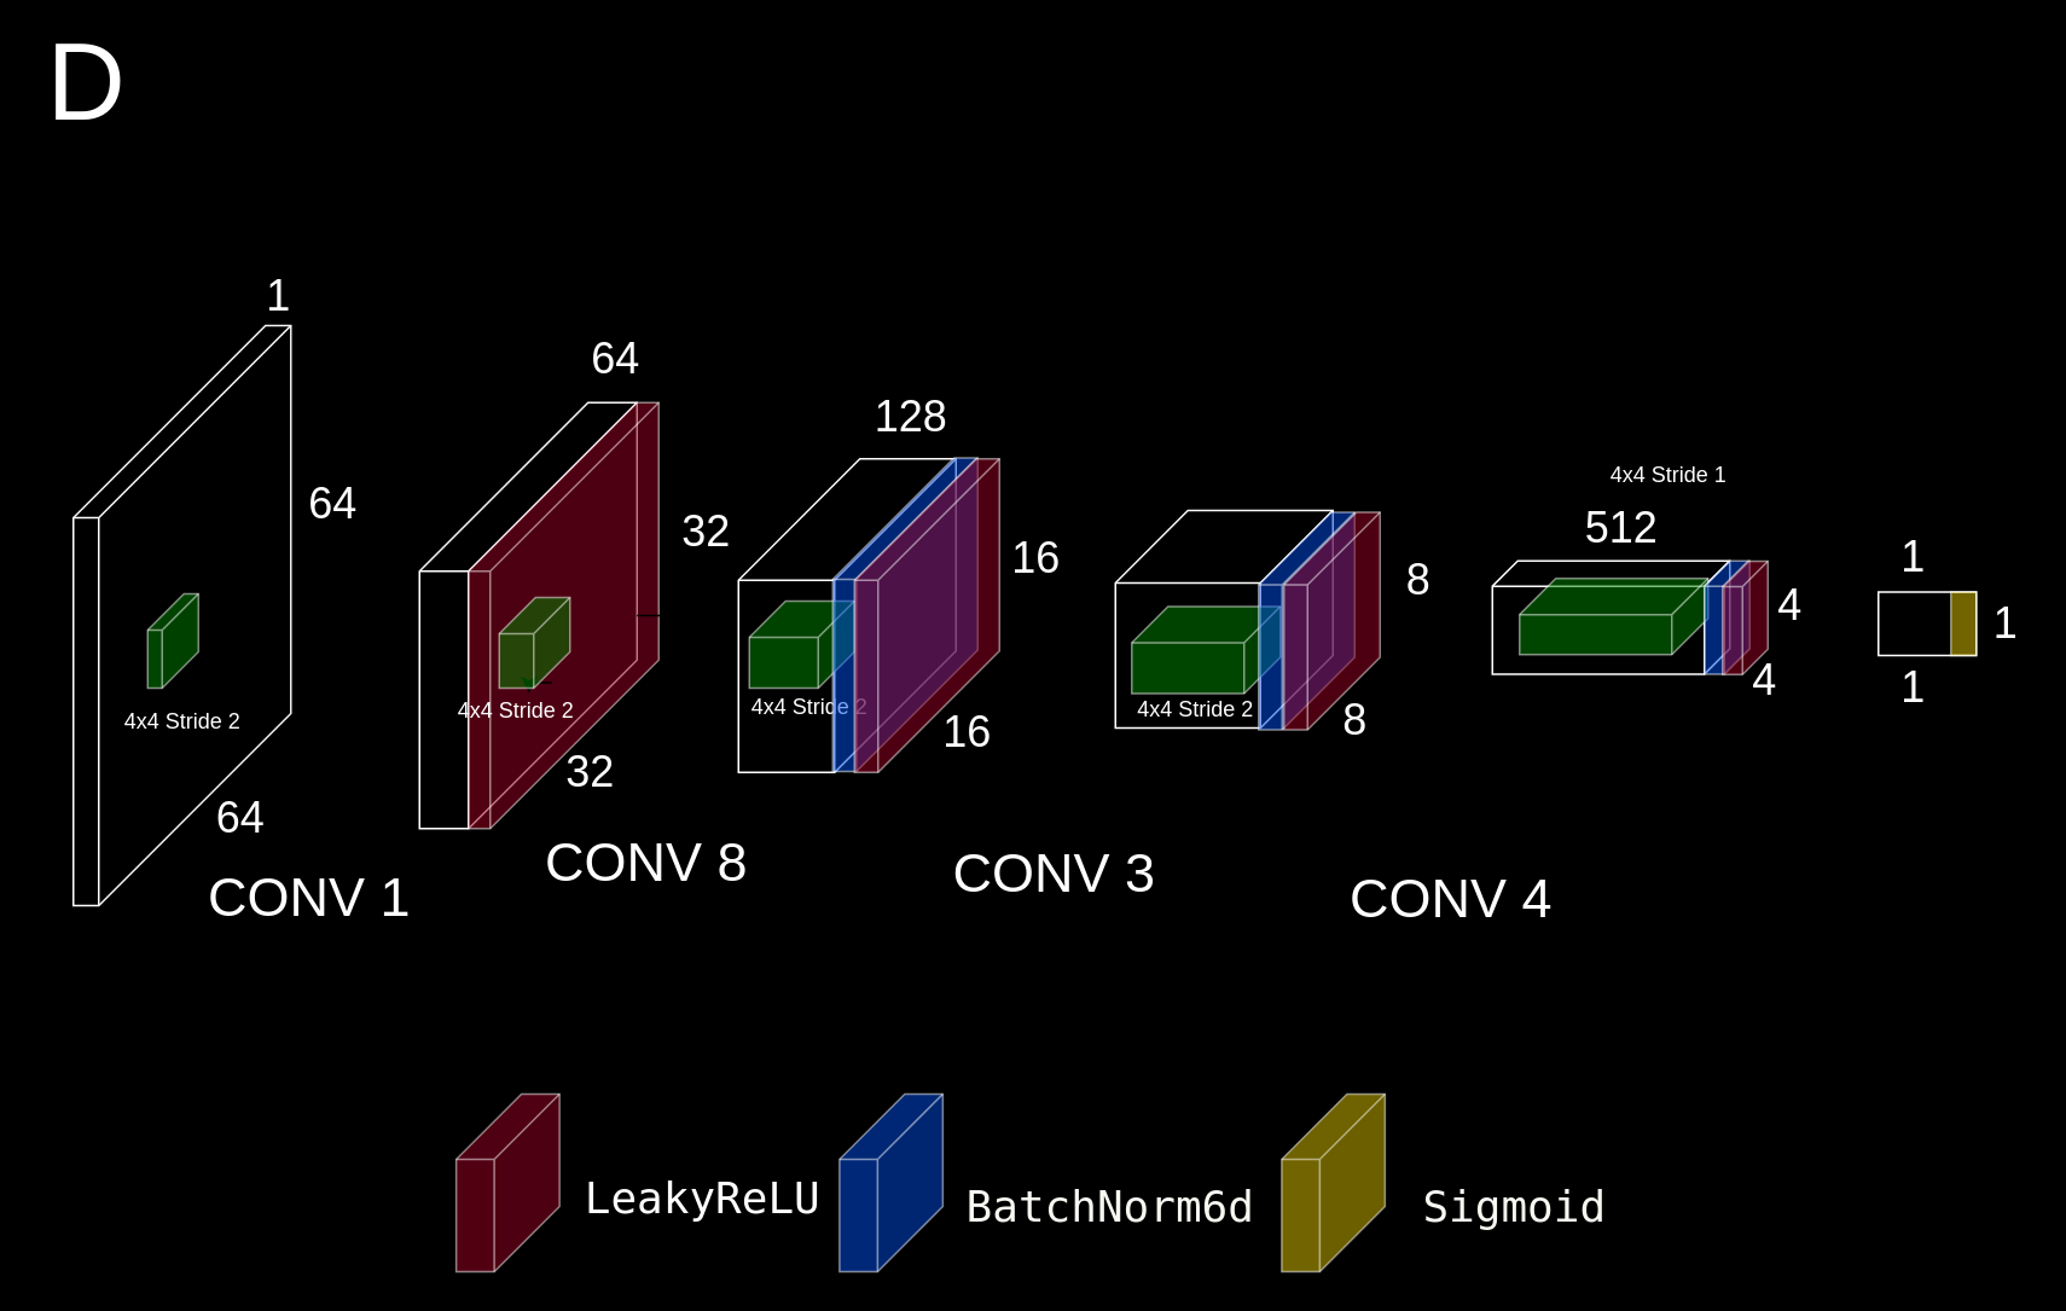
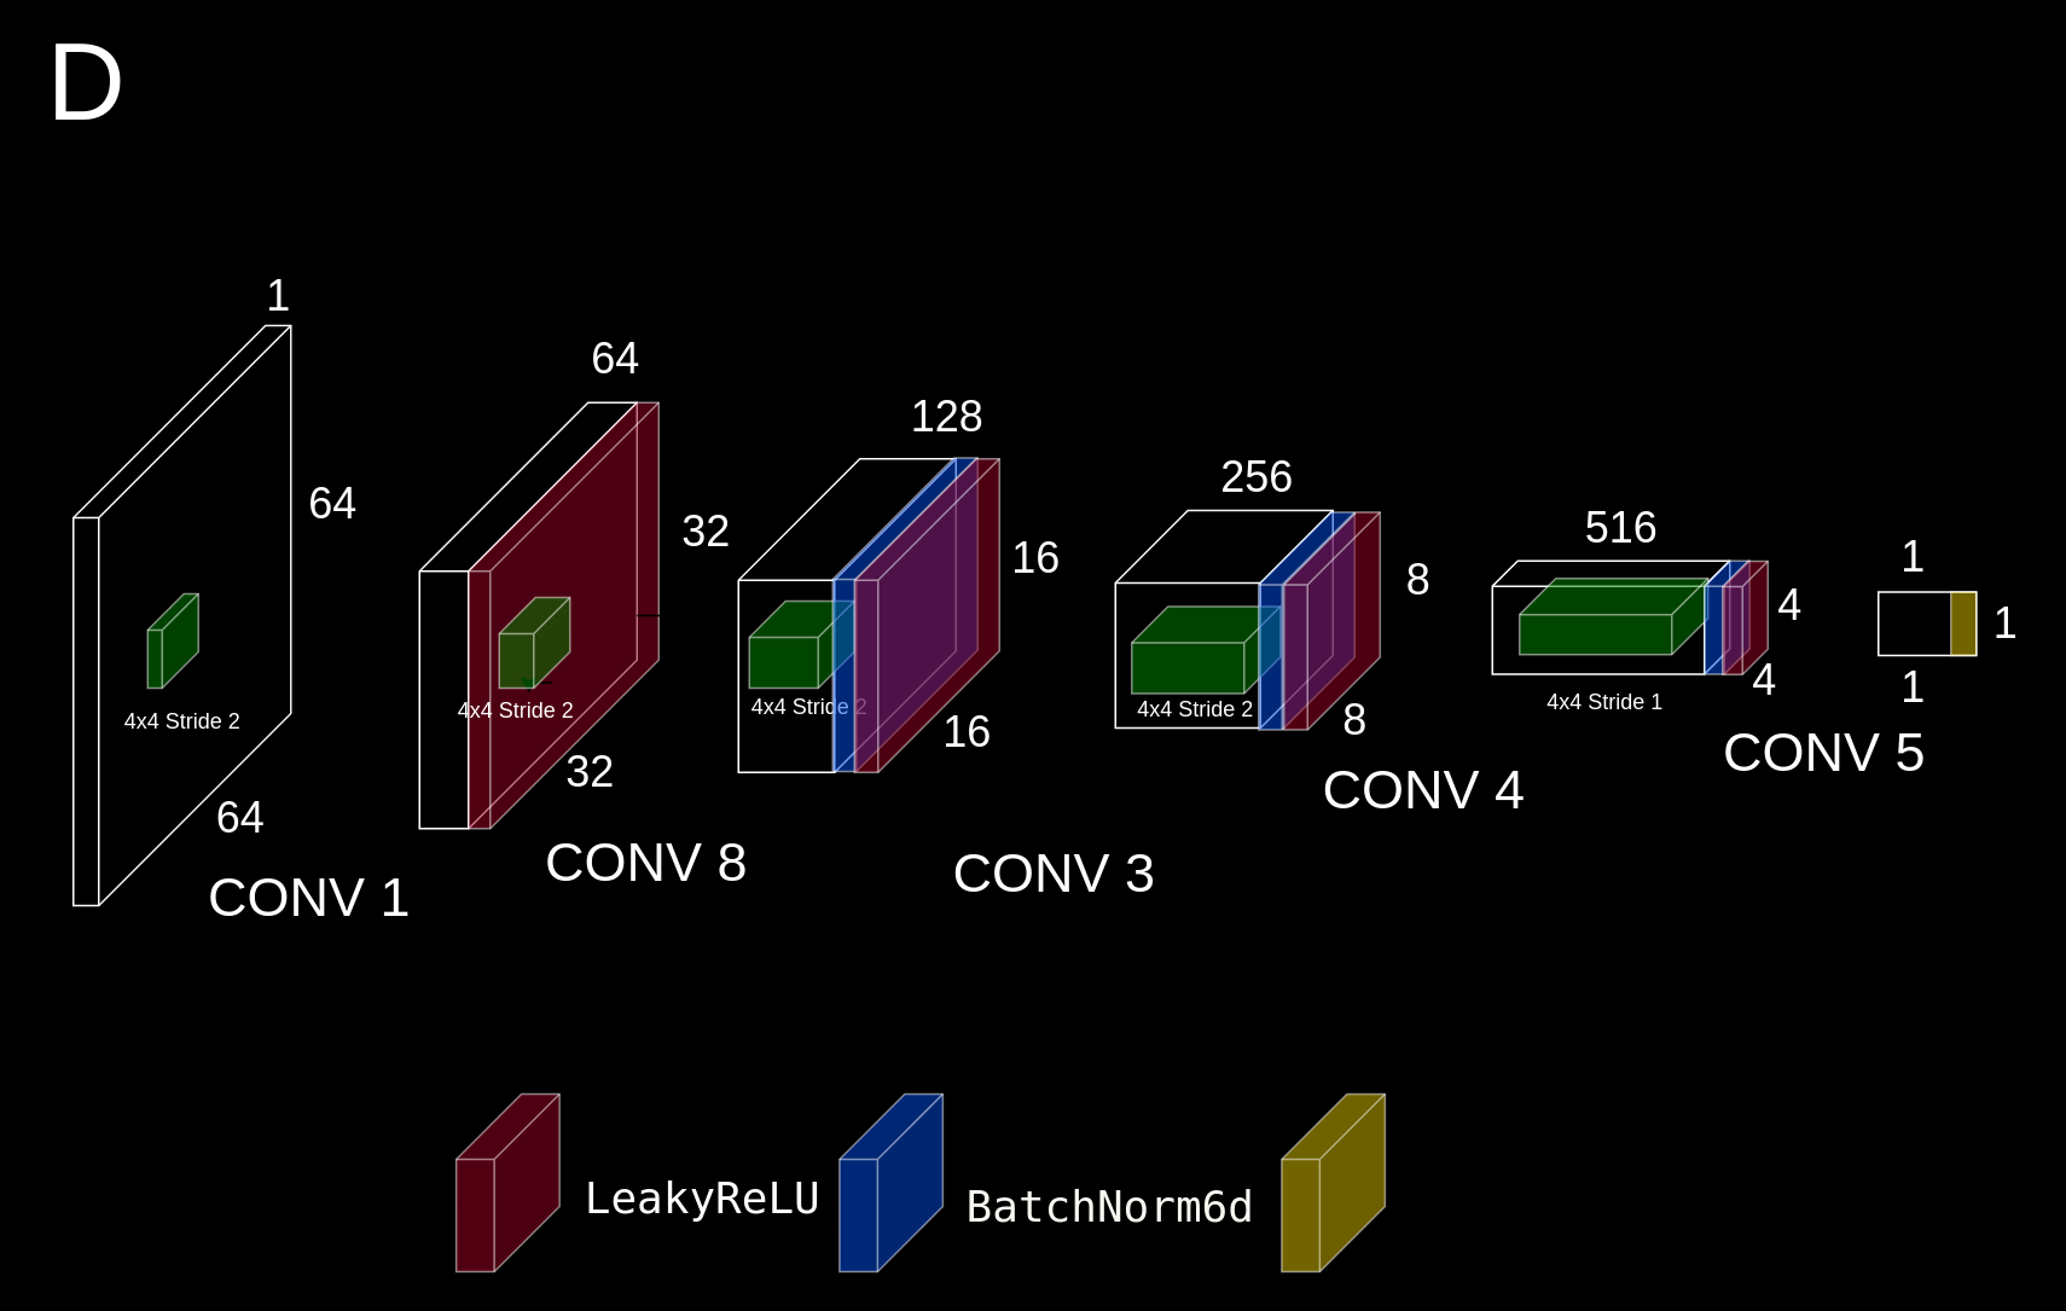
- <mxCell id="19" value="&lt;span style=&quot;color: rgb(255 , 255 , 255) ; font-size: 24px&quot;&gt;128&lt;/span&gt;" style="text;html=1;align=center;verticalAlign=middle;resizable=0;points=[];autosize=1;" parent="1" vertex="1"><mxGeometry x="477" y="219" width="50" height="22" as="geometry" /></mxCell>
+ <mxCell id="19" value="&lt;span style=&quot;color: rgb(255 , 255 , 255) ; font-size: 24px&quot;&gt;128&lt;/span&gt;" style="text;html=1;align=center;verticalAlign=middle;resizable=0;points=[];autosize=1;" parent="1" vertex="1"><mxGeometry x="497" y="219" width="50" height="22" as="geometry" /></mxCell>
- <mxCell id="40" value="4x4 Stride 1" style="text;html=1;strokeColor=none;fillColor=none;align=center;verticalAlign=middle;whiteSpace=wrap;rounded=0;comic=0;fontColor=#FFFFFF;" parent="1" vertex="1"><mxGeometry x="881" y="252" width="79" height="20" as="geometry" /></mxCell>
+ <mxCell id="40" value="4x4 Stride 1" style="text;html=1;strokeColor=none;fillColor=none;align=center;verticalAlign=middle;whiteSpace=wrap;rounded=0;comic=0;fontColor=#FFFFFF;" parent="1" vertex="1"><mxGeometry x="846" y="377" width="79" height="20" as="geometry" /></mxCell>
+ <mxCell id="22" value="&lt;span style=&quot;color: rgb(255 , 255 , 255) ; font-size: 24px&quot;&gt;256&lt;/span&gt;" style="text;html=1;align=center;verticalAlign=middle;resizable=0;points=[];autosize=1;" parent="1" vertex="1"><mxGeometry x="668" y="252" width="50" height="22" as="geometry" /></mxCell>
- <mxCell id="23" value="&lt;span style=&quot;color: rgb(255 , 255 , 255) ; font-size: 24px&quot;&gt;512&lt;/span&gt;" style="text;html=1;align=center;verticalAlign=middle;resizable=0;points=[];autosize=1;" parent="1" vertex="1"><mxGeometry x="868.5" y="280" width="50" height="22" as="geometry" /></mxCell>
+ <mxCell id="23" value="&lt;span style=&quot;color: rgb(255 , 255 , 255) ; font-size: 24px&quot;&gt;516&lt;/span&gt;" style="text;html=1;align=center;verticalAlign=middle;resizable=0;points=[];autosize=1;" parent="1" vertex="1"><mxGeometry x="868.5" y="280" width="50" height="22" as="geometry" /></mxCell>
+ <mxCell id="53" value="CONV 5&lt;br&gt;" style="text;html=1;align=center;verticalAlign=middle;resizable=0;points=[];autosize=1;fontColor=#FFFFFF;fontSize=30;" parent="1" vertex="1"><mxGeometry x="945" y="394" width="122" height="40" as="geometry" /></mxCell>
- <mxCell id="52" value="CONV 4" style="text;html=1;align=center;verticalAlign=middle;resizable=0;points=[];autosize=1;fontColor=#FFFFFF;fontSize=30;" parent="1" vertex="1"><mxGeometry x="739" y="475" width="122" height="40" as="geometry" /></mxCell>
+ <mxCell id="52" value="CONV 4" style="text;html=1;align=center;verticalAlign=middle;resizable=0;points=[];autosize=1;fontColor=#FFFFFF;fontSize=30;" parent="1" vertex="1"><mxGeometry x="724" y="415" width="122" height="40" as="geometry" /></mxCell>
- <mxCell id="60" value="&lt;span style=&quot;color: rgb(248 , 248 , 242) ; font-family: &amp;#34;source code pro&amp;#34; , &amp;#34;dejavu sans mono&amp;#34; , &amp;#34;ubuntu mono&amp;#34; , &amp;#34;anonymous pro&amp;#34; , &amp;#34;droid sans mono&amp;#34; , &amp;#34;menlo&amp;#34; , &amp;#34;monaco&amp;#34; , &amp;#34;consolas&amp;#34; , &amp;#34;inconsolata&amp;#34; , &amp;#34;courier&amp;#34; , monospace , &amp;#34;pingfang sc&amp;#34; , &amp;#34;microsoft yahei&amp;#34; , sans-serif&quot;&gt;&lt;font style=&quot;font-size: 24px&quot;&gt;&lt;span style=&quot;background-color: rgb(0 , 0 , 0)&quot;&gt;Sigmoid&lt;/span&gt;&lt;br&gt;&lt;/font&gt;&lt;/span&gt;" style="text;html=1;align=center;verticalAlign=middle;resizable=0;points=[];autosize=1;fontSize=30;fontColor=#FFFFFF;" parent="1" vertex="1"><mxGeometry x="779.75" y="642" width="111" height="42" as="geometry" /></mxCell>
